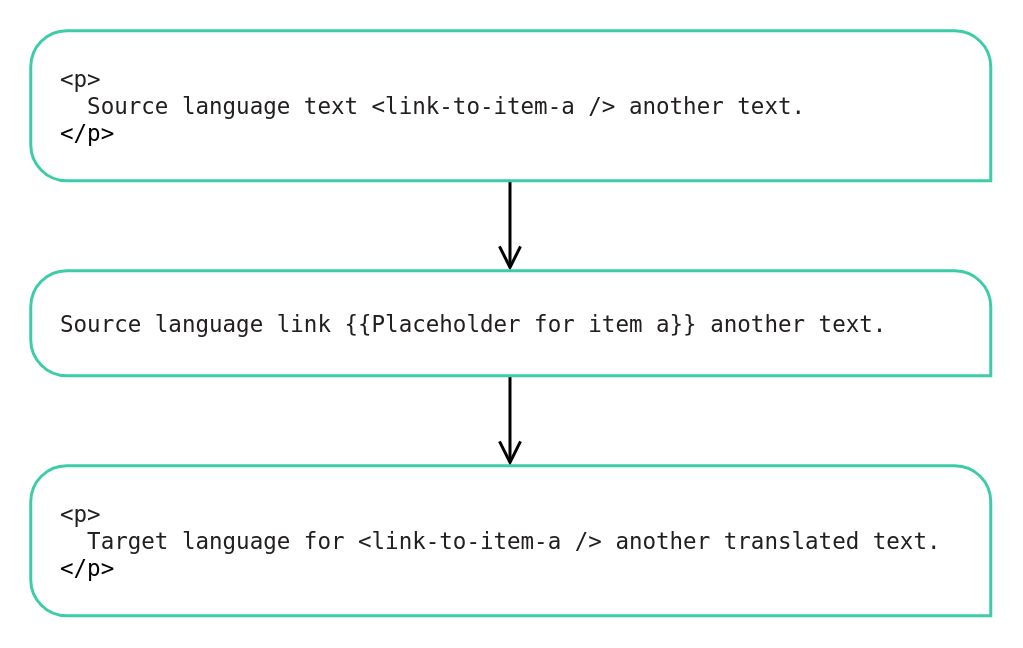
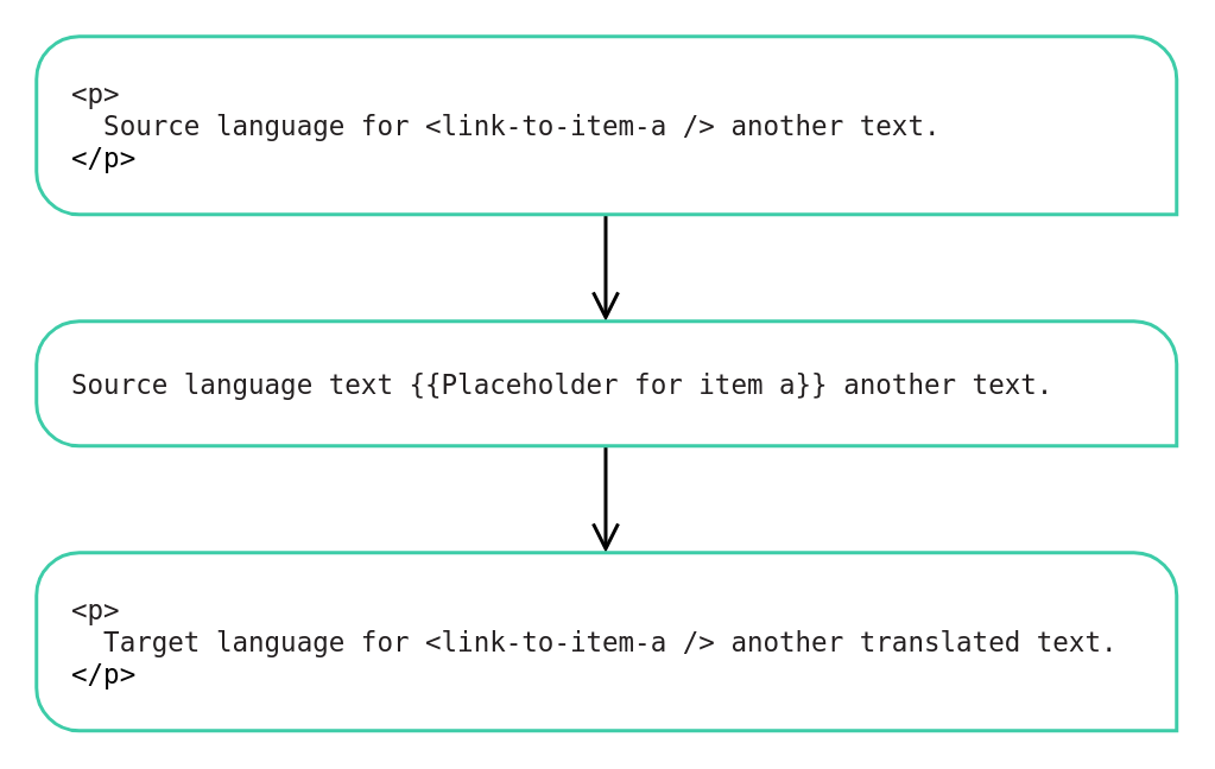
- <mxCell id="4" value="&lt;font style=&quot;border-color: var(--border-color); font-size: 15px;&quot;&gt;&amp;lt;p&amp;gt;&lt;br style=&quot;border-color: var(--border-color); color: rgb(0, 0, 0); font-size: 15px;&quot;&gt;&amp;nbsp;&amp;nbsp;Source language text &amp;lt;link-to-item-a /&amp;gt; another text.&lt;br style=&quot;font-size: 15px;&quot;&gt;&lt;/font&gt;&lt;span style=&quot;border-color: var(--border-color); color: rgb(0, 0, 0); font-size: 15px;&quot;&gt;&amp;lt;/p&amp;gt;&lt;/span&gt;" style="verticalLabelPosition=middle;verticalAlign=middle;html=1;shape=mxgraph.basic.three_corner_round_rect;dx=12;whiteSpace=wrap;rounded=1;glass=0;flipV=0;strokeWidth=2;perimeterSpacing=0;strokeColor=#3DCCA8;fillColor=none;flipH=1;labelPosition=center;align=left;fontColor=#231F20;fontSize=15;fontFamily=monospace;spacing=20;overflow=hidden;fontStyle=0;horizontal=1;" parent="1" vertex="1"><mxGeometry x="20" y="20" width="640" height="100" as="geometry" /></mxCell>
+ <mxCell id="4" value="&lt;font style=&quot;border-color: var(--border-color); font-size: 15px;&quot;&gt;&amp;lt;p&amp;gt;&lt;br style=&quot;border-color: var(--border-color); color: rgb(0, 0, 0); font-size: 15px;&quot;&gt;&amp;nbsp;&amp;nbsp;Source language for &amp;lt;link-to-item-a /&amp;gt; another text.&lt;br style=&quot;font-size: 15px;&quot;&gt;&lt;/font&gt;&lt;span style=&quot;border-color: var(--border-color); color: rgb(0, 0, 0); font-size: 15px;&quot;&gt;&amp;lt;/p&amp;gt;&lt;/span&gt;" style="verticalLabelPosition=middle;verticalAlign=middle;html=1;shape=mxgraph.basic.three_corner_round_rect;dx=12;whiteSpace=wrap;rounded=1;glass=0;flipV=0;strokeWidth=2;perimeterSpacing=0;strokeColor=#3DCCA8;fillColor=none;flipH=1;labelPosition=center;align=left;fontColor=#231F20;fontSize=15;fontFamily=monospace;spacing=20;overflow=hidden;fontStyle=0;horizontal=1;" parent="1" vertex="1"><mxGeometry x="20" y="20" width="640" height="100" as="geometry" /></mxCell>
- <mxCell id="5" value="&lt;font data-font-src=&quot;https://fonts.googleapis.com/css?family=Work+Sans+Mono&quot; style=&quot;border-color: var(--border-color); font-size: 15px;&quot;&gt;Source language link {{Placeholder for item a}} another text.&lt;/font&gt;" style="verticalLabelPosition=middle;verticalAlign=middle;html=1;shape=mxgraph.basic.three_corner_round_rect;dx=12;whiteSpace=wrap;rounded=1;glass=0;flipV=0;strokeWidth=2;perimeterSpacing=0;strokeColor=#3DCCA8;fillColor=none;flipH=1;labelPosition=center;align=left;fontColor=#231F20;fontSize=15;fontFamily=monospace;spacing=20;overflow=hidden;fontStyle=0;horizontal=1;" parent="1" vertex="1"><mxGeometry x="20" y="180" width="640" height="70" as="geometry" /></mxCell>
+ <mxCell id="5" value="&lt;font data-font-src=&quot;https://fonts.googleapis.com/css?family=Work+Sans+Mono&quot; style=&quot;border-color: var(--border-color); font-size: 15px;&quot;&gt;Source language text {{Placeholder for item a}} another text.&lt;/font&gt;" style="verticalLabelPosition=middle;verticalAlign=middle;html=1;shape=mxgraph.basic.three_corner_round_rect;dx=12;whiteSpace=wrap;rounded=1;glass=0;flipV=0;strokeWidth=2;perimeterSpacing=0;strokeColor=#3DCCA8;fillColor=none;flipH=1;labelPosition=center;align=left;fontColor=#231F20;fontSize=15;fontFamily=monospace;spacing=20;overflow=hidden;fontStyle=0;horizontal=1;" parent="1" vertex="1"><mxGeometry x="20" y="180" width="640" height="70" as="geometry" /></mxCell>
